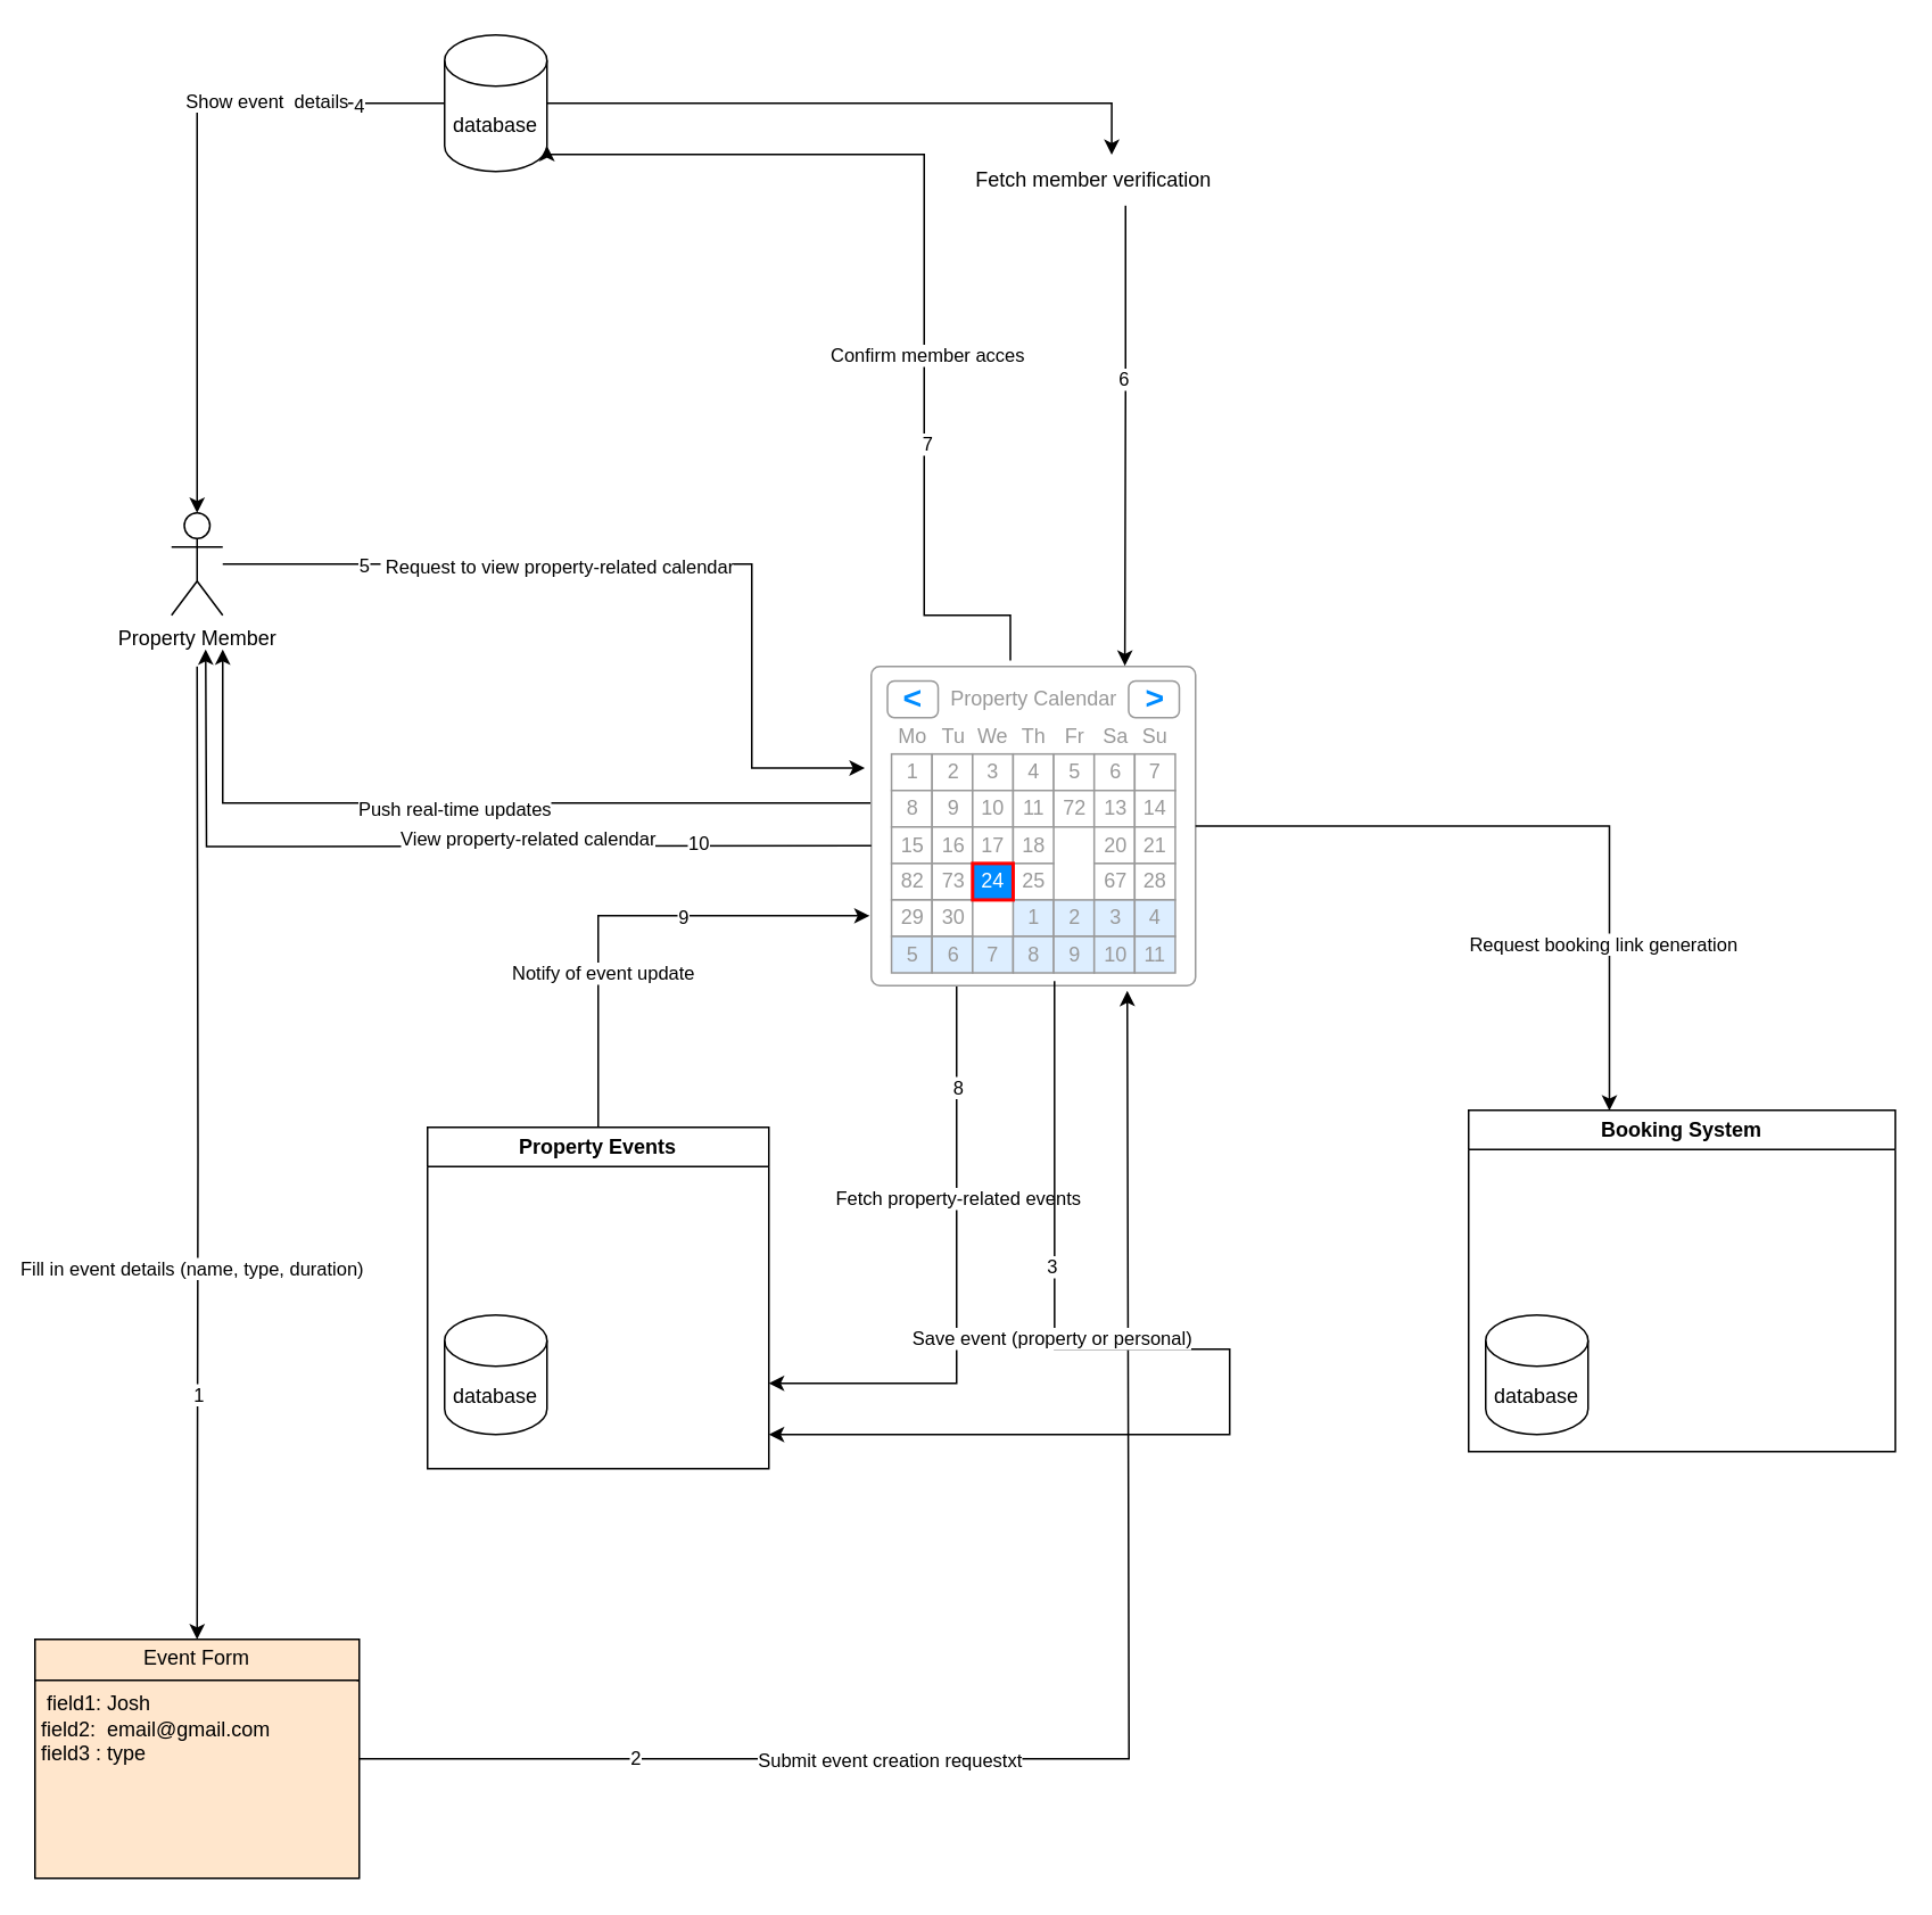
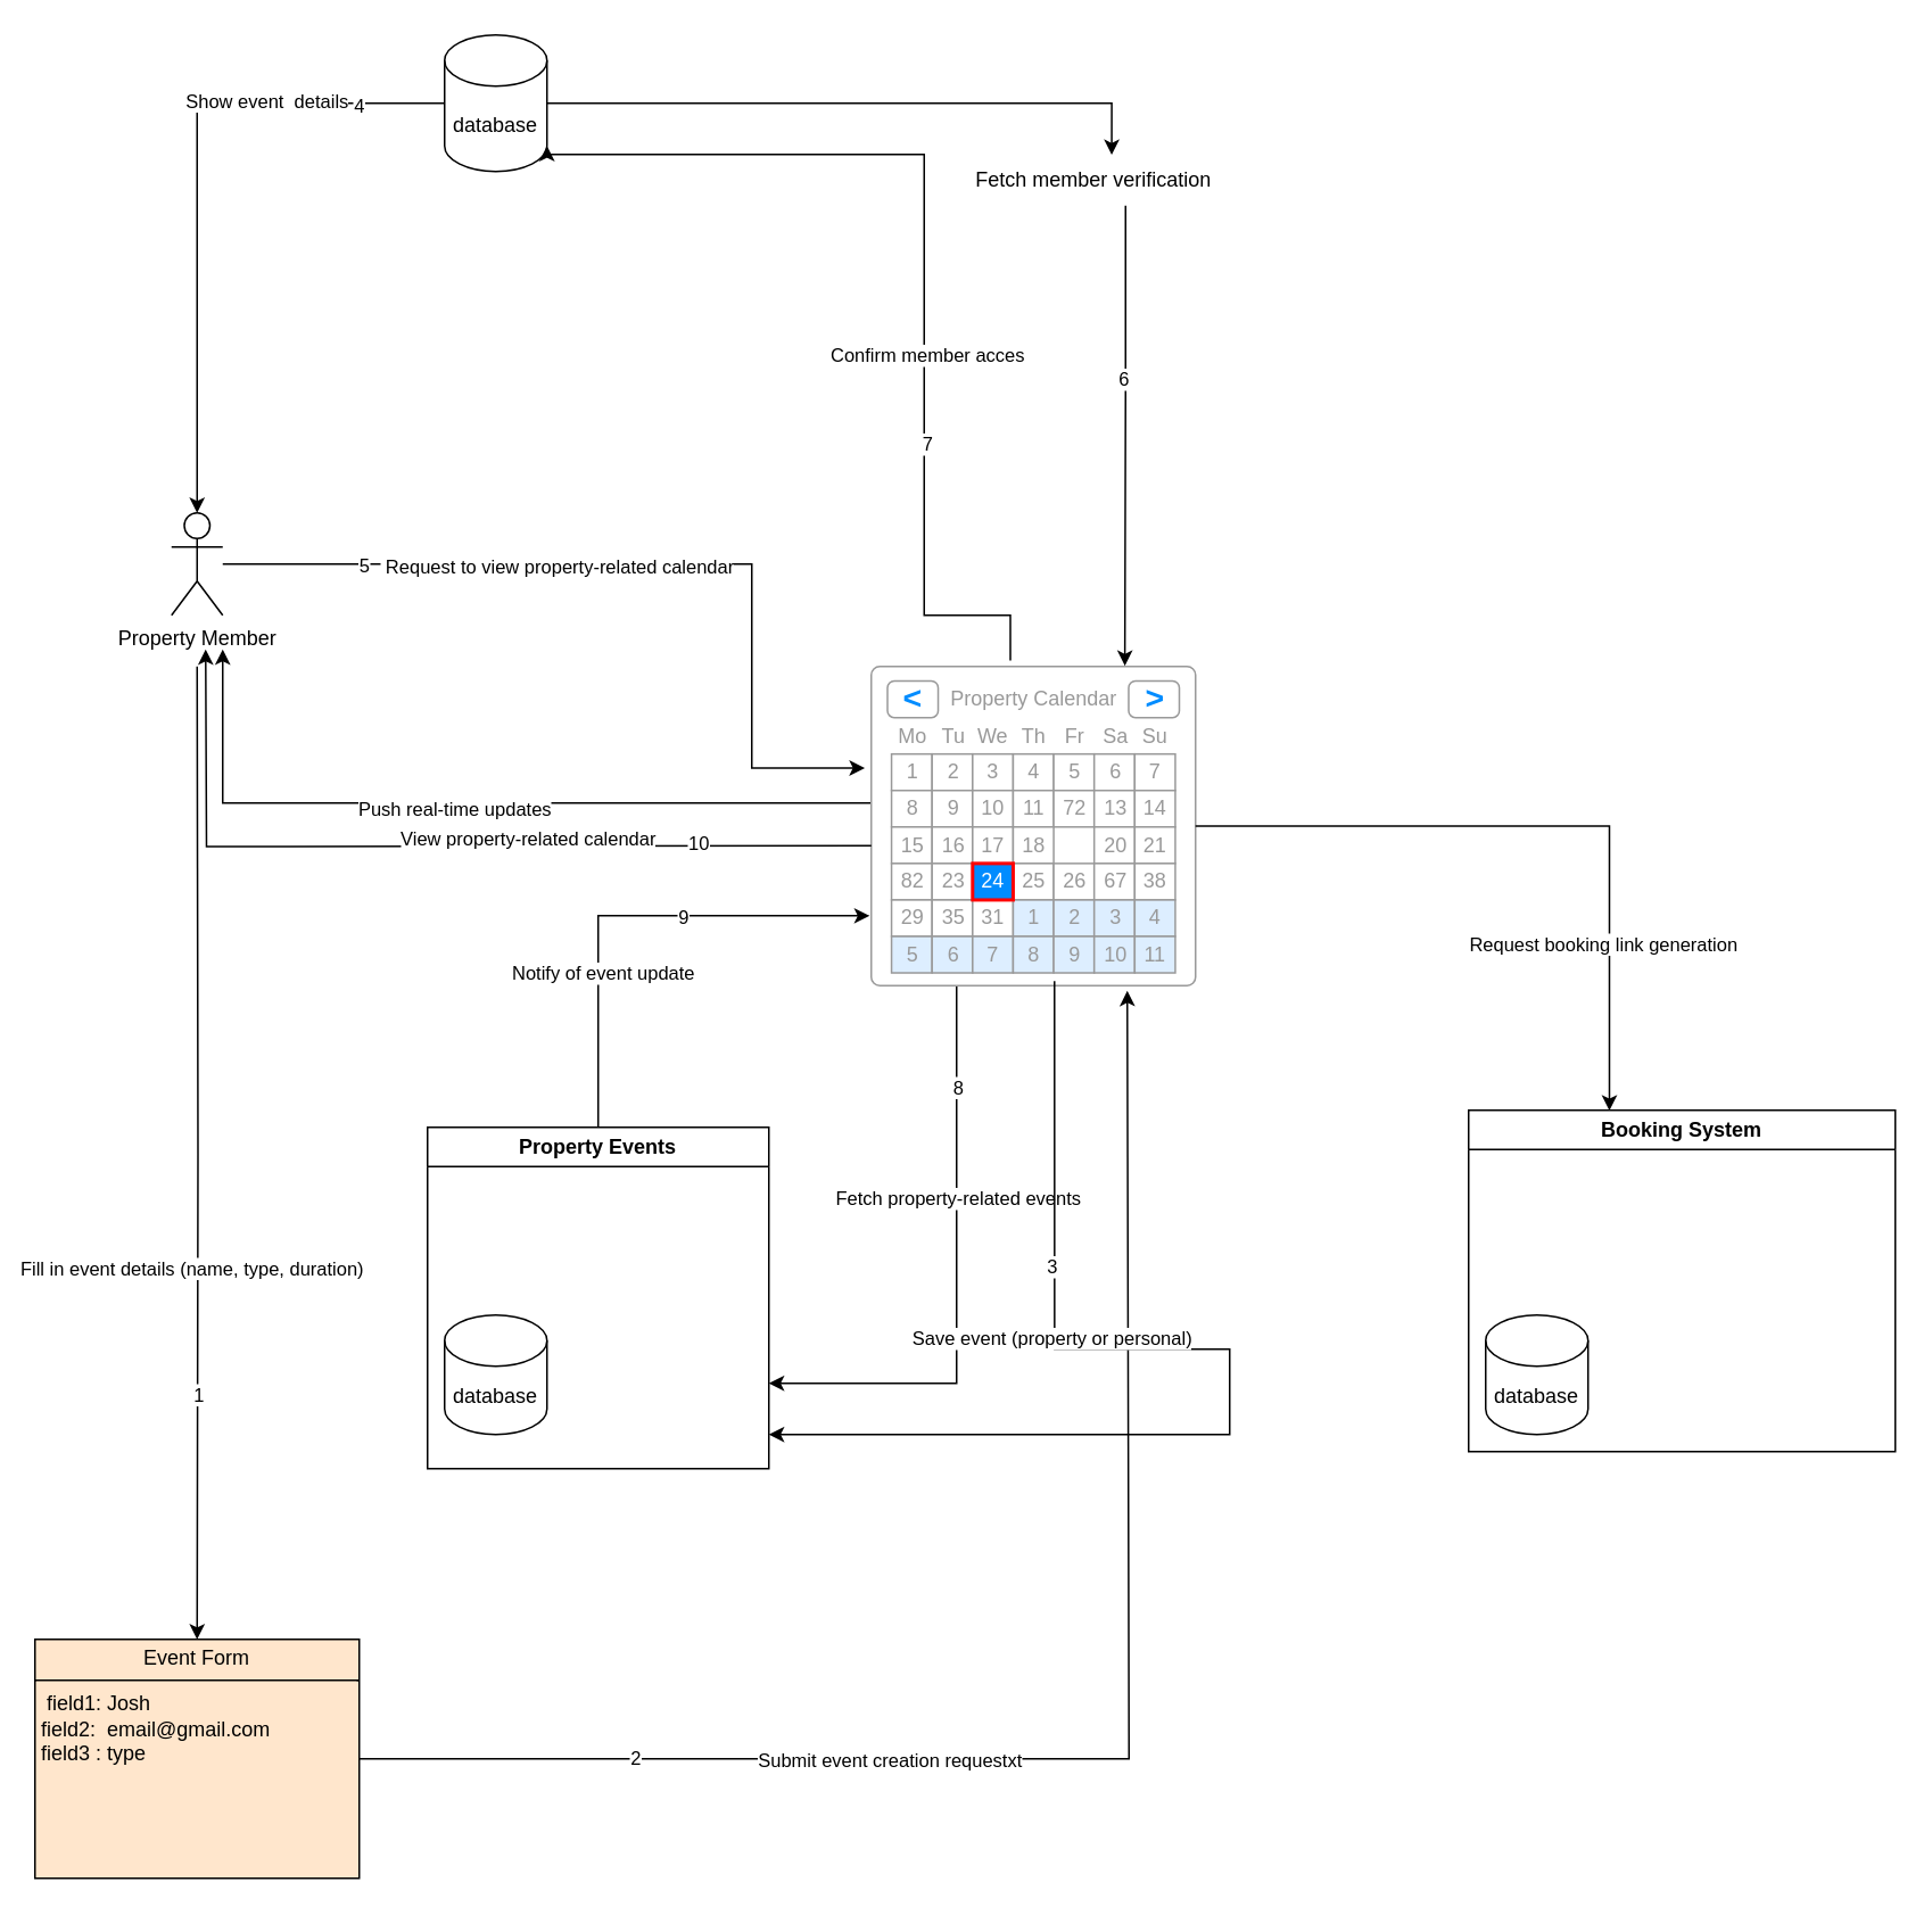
- <mxCell id="47" value="73" style="strokeWidth=1;shadow=0;dashed=0;align=center;html=1;shape=mxgraph.mockup.forms.rrect;rSize=0;strokeColor=#999999;fontColor=#999999;" vertex="1" parent="15"><mxGeometry x="35.625" y="115.406" width="23.75" height="21.371" as="geometry" /></mxCell>
+ <mxCell id="47" value="23" style="strokeWidth=1;shadow=0;dashed=0;align=center;html=1;shape=mxgraph.mockup.forms.rrect;rSize=0;strokeColor=#999999;fontColor=#999999;" vertex="1" parent="15"><mxGeometry x="35.625" y="115.406" width="23.75" height="21.371" as="geometry" /></mxCell>
+ <mxCell id="49" value="26" style="strokeWidth=1;shadow=0;dashed=0;align=center;html=1;shape=mxgraph.mockup.forms.rrect;rSize=0;strokeColor=#999999;fontColor=#999999;" vertex="1" parent="15"><mxGeometry x="106.875" y="115.406" width="23.75" height="21.371" as="geometry" /></mxCell>
- <mxCell id="51" value="28" style="strokeWidth=1;shadow=0;dashed=0;align=center;html=1;shape=mxgraph.mockup.forms.rrect;rSize=0;strokeColor=#999999;fontColor=#999999;" vertex="1" parent="15"><mxGeometry x="154.375" y="115.406" width="23.75" height="21.371" as="geometry" /></mxCell>
+ <mxCell id="51" value="38" style="strokeWidth=1;shadow=0;dashed=0;align=center;html=1;shape=mxgraph.mockup.forms.rrect;rSize=0;strokeColor=#999999;fontColor=#999999;" vertex="1" parent="15"><mxGeometry x="154.375" y="115.406" width="23.75" height="21.371" as="geometry" /></mxCell>
- <mxCell id="53" value="30" style="strokeWidth=1;shadow=0;dashed=0;align=center;html=1;shape=mxgraph.mockup.forms.rrect;rSize=0;strokeColor=#999999;fontColor=#999999;" vertex="1" parent="15"><mxGeometry x="35.625" y="136.777" width="23.75" height="21.371" as="geometry" /></mxCell>
+ <mxCell id="53" value="35" style="strokeWidth=1;shadow=0;dashed=0;align=center;html=1;shape=mxgraph.mockup.forms.rrect;rSize=0;strokeColor=#999999;fontColor=#999999;" vertex="1" parent="15"><mxGeometry x="35.625" y="136.777" width="23.75" height="21.371" as="geometry" /></mxCell>
+ <mxCell id="54" value="31" style="strokeWidth=1;shadow=0;dashed=0;align=center;html=1;shape=mxgraph.mockup.forms.rrect;rSize=0;strokeColor=#999999;fontColor=#999999;" vertex="1" parent="15"><mxGeometry x="59.375" y="136.777" width="23.75" height="21.371" as="geometry" /></mxCell>
